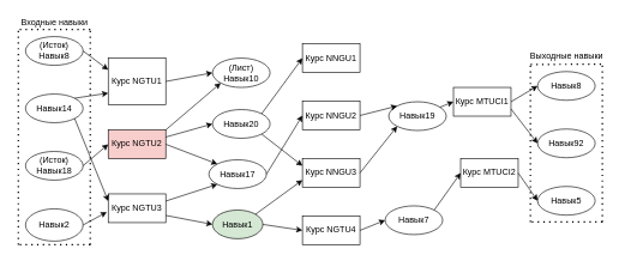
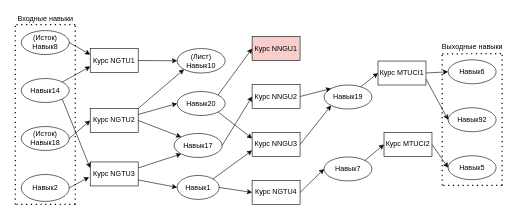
- <mxCell id="4" value="Курс NNGU1" style="rounded=0;whiteSpace=wrap;html=1;fillColor=#FFFFFF;" parent="1" vertex="1"><mxGeometry x="420" y="60.17" width="80" height="40" as="geometry" /></mxCell>
+ <mxCell id="4" value="Курс NNGU1" style="rounded=0;whiteSpace=wrap;html=1;fillColor=#f8cecc;" parent="1" vertex="1"><mxGeometry x="420" y="60.17" width="80" height="40" as="geometry" /></mxCell>
- <mxCell id="2" value="Курс NGTU1" style="rounded=0;whiteSpace=wrap;html=1;" parent="1" vertex="1"><mxGeometry x="150" y="80.17" width="80" height="65" as="geometry" /></mxCell>
+ <mxCell id="2" value="Курс NGTU1" style="rounded=0;whiteSpace=wrap;html=1;" parent="1" vertex="1"><mxGeometry x="150" y="80.17" width="80" height="40" as="geometry" /></mxCell>
- <mxCell id="42" value="&lt;span&gt;Навык8&lt;/span&gt;" style="ellipse;whiteSpace=wrap;html=1;fillColor=#FFFFFF;" parent="1" vertex="1"><mxGeometry x="747" y="98.93" width="80" height="40" as="geometry" /></mxCell>
+ <mxCell id="42" value="&lt;span&gt;Навык6&lt;/span&gt;" style="ellipse;whiteSpace=wrap;html=1;fillColor=#FFFFFF;" parent="1" vertex="1"><mxGeometry x="747" y="98.93" width="80" height="40" as="geometry" /></mxCell>
- <mxCell id="7" value="Курс MTUCI1" style="rounded=0;whiteSpace=wrap;html=1;fillColor=#FFFFFF;" parent="1" vertex="1"><mxGeometry x="630" y="121" width="80" height="40" as="geometry" /></mxCell>
+ <mxCell id="7" value="Курс MTUCI1" style="rounded=0;whiteSpace=wrap;html=1;fillColor=#FFFFFF;" parent="1" vertex="1"><mxGeometry x="630" y="101" width="80" height="40" as="geometry" /></mxCell>
- <mxCell id="3" value="Курс NGTU2" style="rounded=0;whiteSpace=wrap;html=1;fillColor=#f8cecc;" parent="1" vertex="1"><mxGeometry x="150" y="180.17" width="80" height="40" as="geometry" /></mxCell>
+ <mxCell id="3" value="Курс NGTU2" style="rounded=0;whiteSpace=wrap;html=1;fillColor=#FFFFFF;" parent="1" vertex="1"><mxGeometry x="150" y="180.17" width="80" height="40" as="geometry" /></mxCell>
- <mxCell id="36" value="&lt;span&gt;Навык7&lt;/span&gt;" style="ellipse;whiteSpace=wrap;html=1;fillColor=#FFFFFF;" parent="1" vertex="1"><mxGeometry x="535" y="286" width="80" height="40" as="geometry" /></mxCell>
+ <mxCell id="36" value="&lt;span&gt;Навык7&lt;/span&gt;" style="ellipse;whiteSpace=wrap;html=1;fillColor=#FFFFFF;" parent="1" vertex="1"><mxGeometry x="540" y="261" width="80" height="40" as="geometry" /></mxCell>
- <mxCell id="22" value="Навык1" style="ellipse;whiteSpace=wrap;html=1;fillColor=#d5e8d4;" parent="1" vertex="1"><mxGeometry x="295" y="291.83" width="70" height="40" as="geometry" /></mxCell>
+ <mxCell id="22" value="Навык1" style="ellipse;whiteSpace=wrap;html=1;fillColor=#FFFFFF;" parent="1" vertex="1"><mxGeometry x="295" y="291.83" width="70" height="40" as="geometry" /></mxCell>
